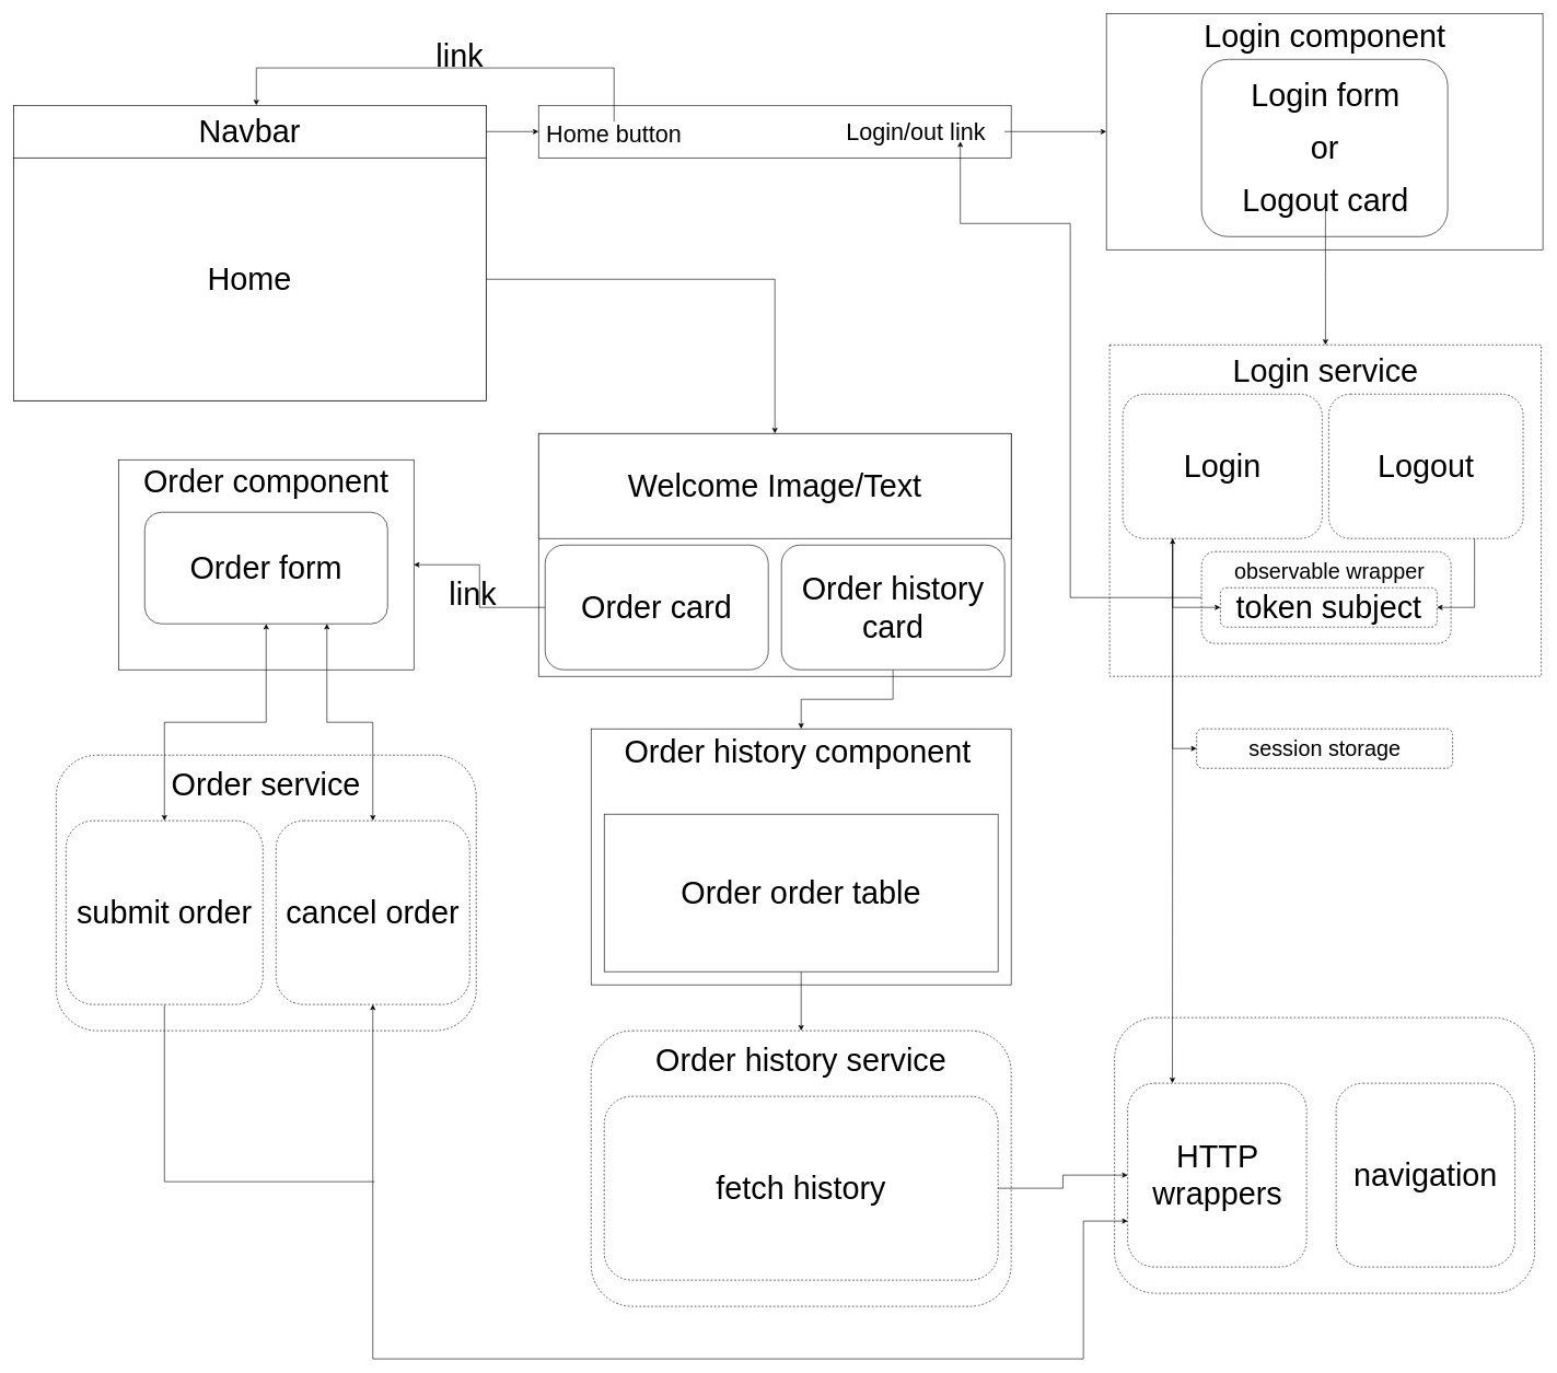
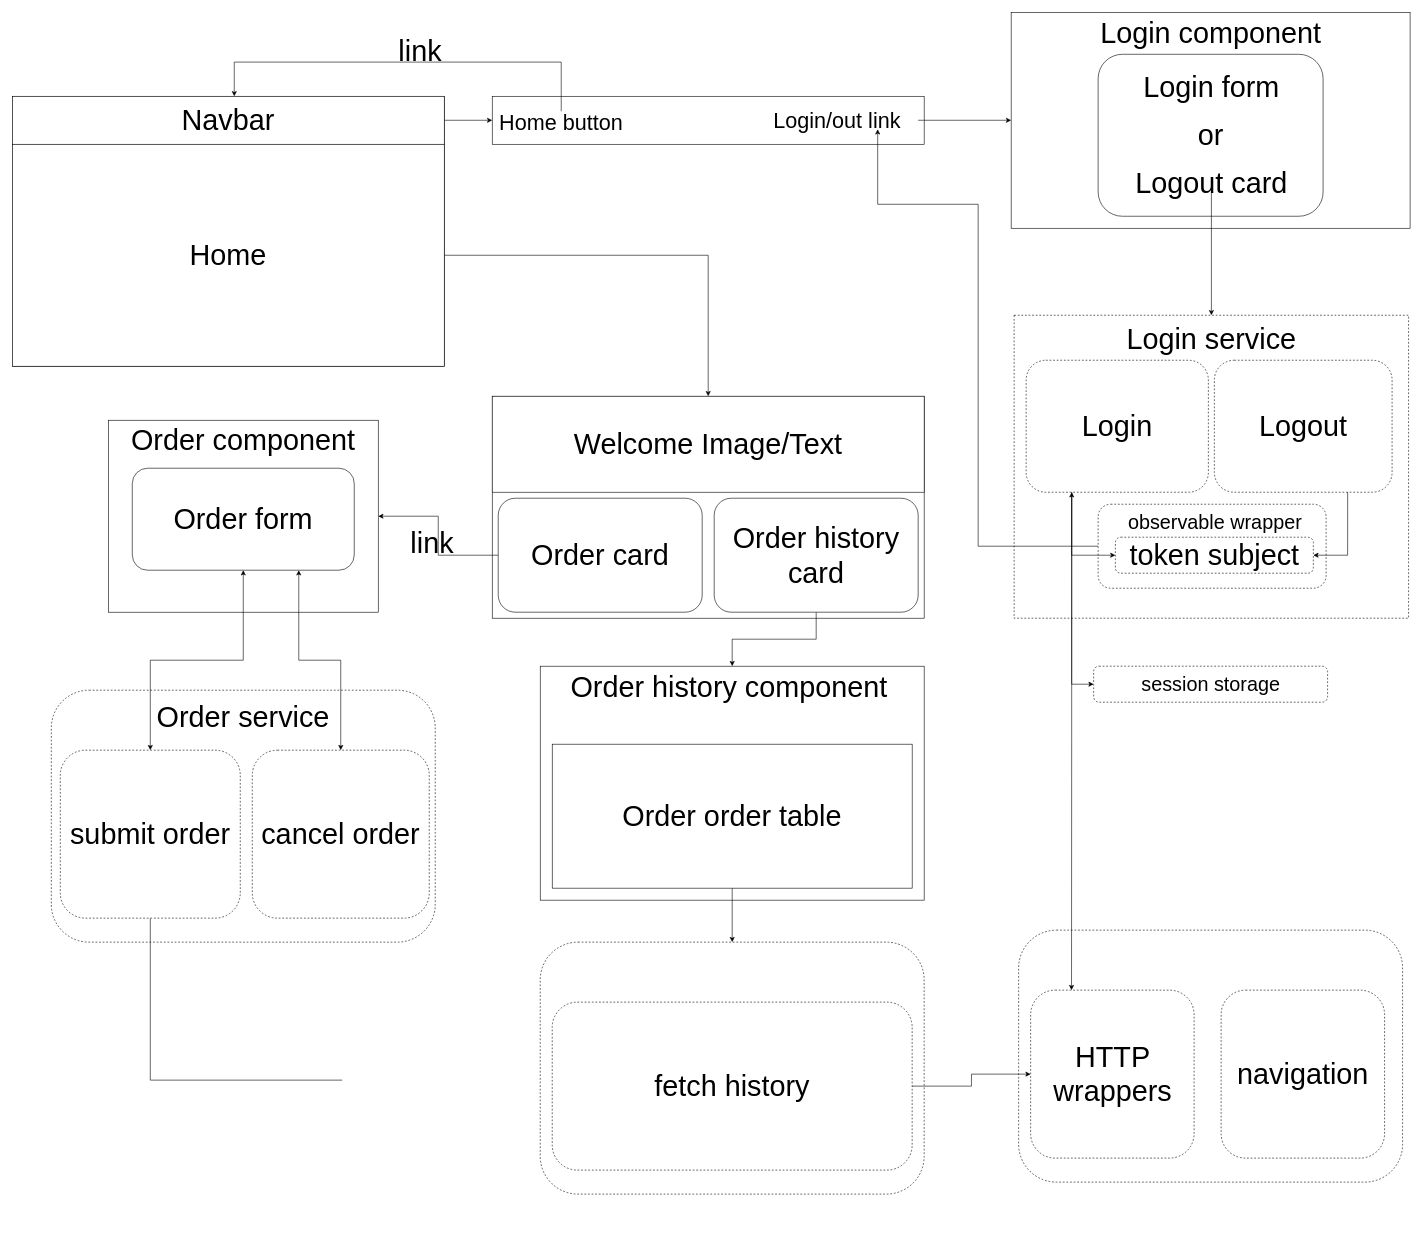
- <mxCell id="48" value="Order history service" style="text;html=1;strokeColor=none;fillColor=none;align=center;verticalAlign=middle;whiteSpace=wrap;rounded=0;fontSize=48;" vertex="1" parent="1"><mxGeometry x="940" y="1590" width="560" height="50" as="geometry" /></mxCell>
- <mxCell id="58" style="edgeStyle=orthogonalEdgeStyle;rounded=0;orthogonalLoop=1;jettySize=auto;html=1;exitX=0.5;exitY=1;exitDx=0;exitDy=0;entryX=0;entryY=0.75;entryDx=0;entryDy=0;fontSize=48;startArrow=classic;startFill=1;" edge="1" parent="1" source="54" target="56"><mxGeometry relative="1" as="geometry"><Array as="points"><mxPoint x="568" y="2070" /><mxPoint x="1650" y="2070" /><mxPoint x="1650" y="1860" /></Array></mxGeometry></mxCell>
